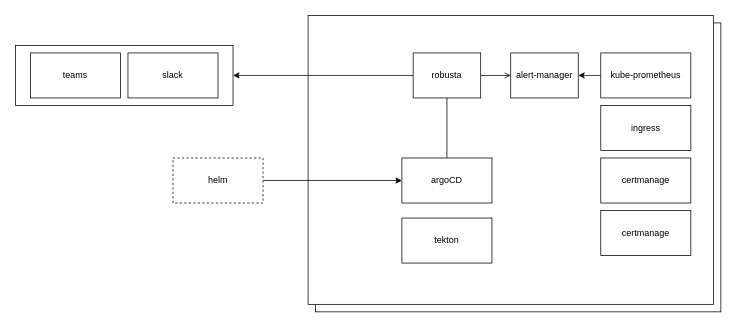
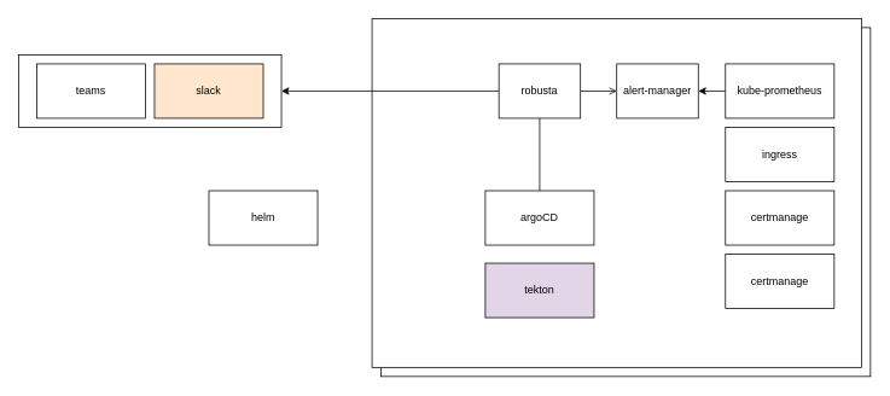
- <mxCell id="15" value="slack" style="rounded=0;whiteSpace=wrap;html=1;" vertex="1" parent="1"><mxGeometry x="170" y="70" width="120" height="60" as="geometry" /></mxCell>
+ <mxCell id="15" value="slack" style="rounded=0;whiteSpace=wrap;html=1;fillColor=#ffe6cc;" vertex="1" parent="1"><mxGeometry x="170" y="70" width="120" height="60" as="geometry" /></mxCell>
- <mxCell id="7" value="helm" style="rounded=0;whiteSpace=wrap;html=1;dashed=1;" vertex="1" parent="1"><mxGeometry x="230" y="210" width="120" height="60" as="geometry" /></mxCell>
+ <mxCell id="7" value="helm" style="rounded=0;whiteSpace=wrap;html=1;" vertex="1" parent="1"><mxGeometry x="230" y="210" width="120" height="60" as="geometry" /></mxCell>
- <mxCell id="6" style="edgeStyle=none;html=1;entryX=0;entryY=0.5;entryDx=0;entryDy=0;" edge="1" parent="1" source="7" target="5"><mxGeometry relative="1" as="geometry" /></mxCell>
- <mxCell id="17" value="tekton" style="rounded=0;whiteSpace=wrap;html=1;" vertex="1" parent="1"><mxGeometry x="535" y="290" width="120" height="60" as="geometry" /></mxCell>
+ <mxCell id="17" value="tekton" style="rounded=0;whiteSpace=wrap;html=1;fillColor=#e1d5e7;" vertex="1" parent="1"><mxGeometry x="535" y="290" width="120" height="60" as="geometry" /></mxCell>
